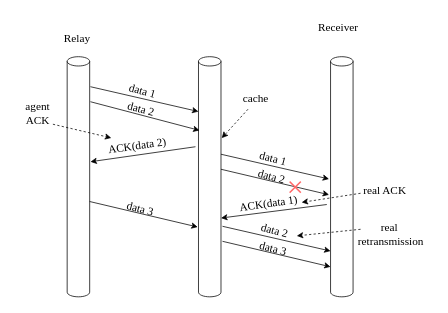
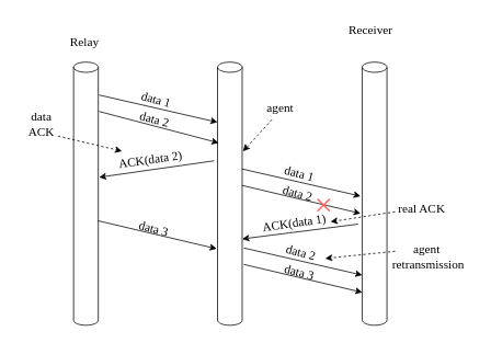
- <mxCell id="11" value="cache" style="text;html=1;align=center;verticalAlign=middle;resizable=0;points=[];autosize=1;strokeColor=none;fillColor=none;fontFamily=Times New Roman;fontSize=15;" vertex="1" parent="1"><mxGeometry x="310" y="115" width="60" height="30" as="geometry" /></mxCell>
+ <mxCell id="11" value="agent" style="text;html=1;align=center;verticalAlign=middle;resizable=0;points=[];autosize=1;strokeColor=none;fillColor=none;fontFamily=Times New Roman;fontSize=15;" vertex="1" parent="1"><mxGeometry x="310" y="115" width="60" height="30" as="geometry" /></mxCell>
- <mxCell id="26" value="agent ACK" style="text;html=1;align=center;verticalAlign=middle;whiteSpace=wrap;rounded=0;fontFamily=Times New Roman;fontSize=15;" vertex="1" parent="1"><mxGeometry x="20" y="135" width="60" height="30" as="geometry" /></mxCell>
+ <mxCell id="26" value="data ACK" style="text;html=1;align=center;verticalAlign=middle;whiteSpace=wrap;rounded=0;fontFamily=Times New Roman;fontSize=15;" vertex="1" parent="1"><mxGeometry x="20" y="135" width="60" height="30" as="geometry" /></mxCell>
- <mxCell id="30" value="real&amp;nbsp;&lt;div style=&quot;font-size: 15px;&quot;&gt;retransmission&lt;/div&gt;" style="text;html=1;align=center;verticalAlign=middle;resizable=0;points=[];autosize=1;strokeColor=none;fillColor=none;fontFamily=Times New Roman;fontSize=15;" vertex="1" parent="1"><mxGeometry x="465" y="286" width="110" height="50" as="geometry" /></mxCell>
+ <mxCell id="30" value="agent&amp;nbsp;&lt;div style=&quot;font-size: 15px;&quot;&gt;retransmission&lt;/div&gt;" style="text;html=1;align=center;verticalAlign=middle;resizable=0;points=[];autosize=1;strokeColor=none;fillColor=none;fontFamily=Times New Roman;fontSize=15;" vertex="1" parent="1"><mxGeometry x="465" y="286" width="110" height="50" as="geometry" /></mxCell>
